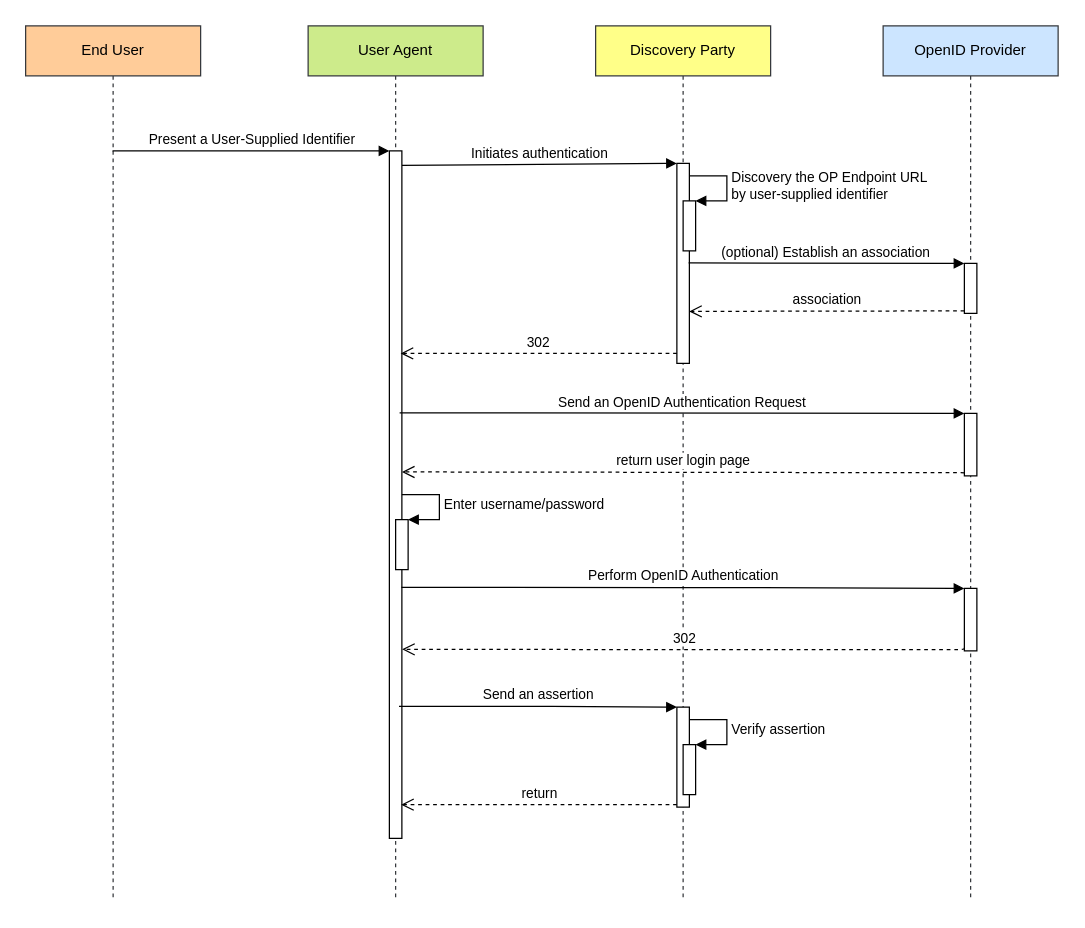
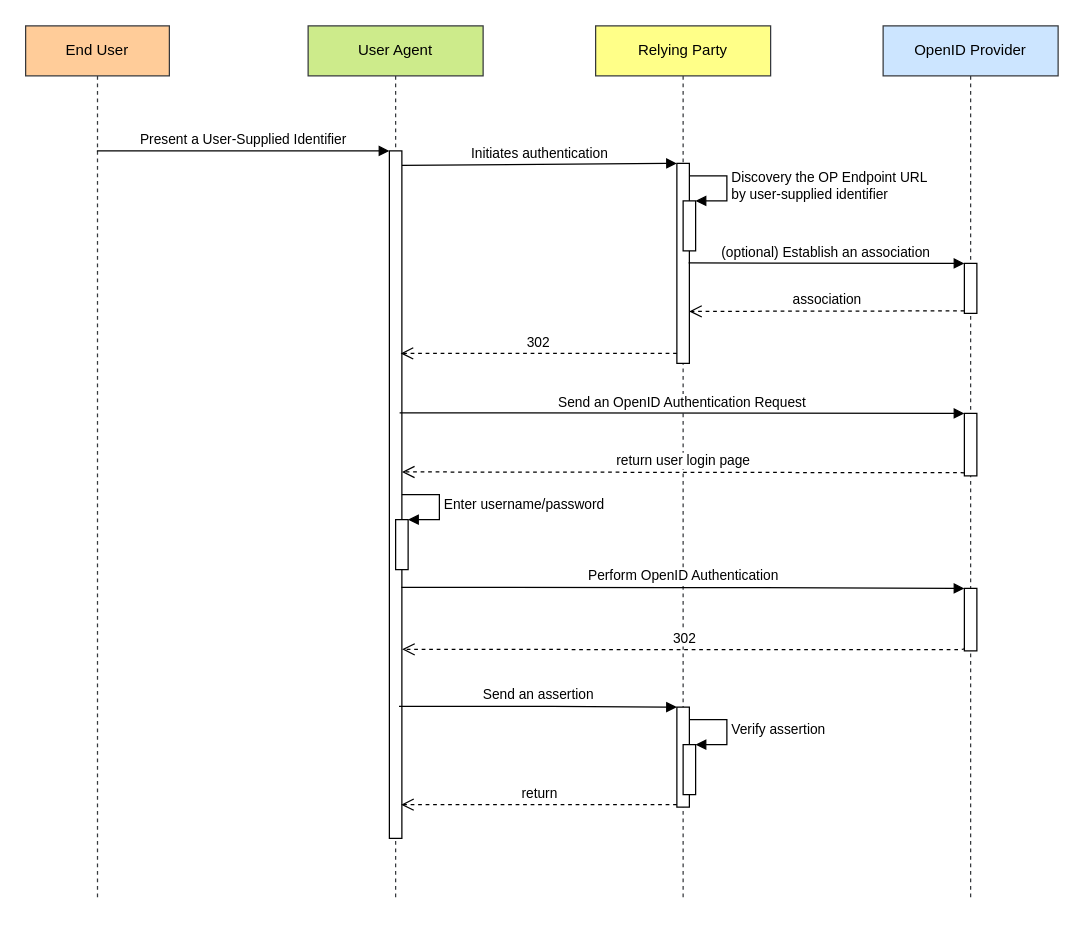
- <mxCell id="11" value="Discovery Party" style="shape=umlLifeline;perimeter=lifelinePerimeter;whiteSpace=wrap;html=1;container=1;collapsible=0;recursiveResize=0;outlineConnect=0;fillColor=#ffff88;strokeColor=#36393d;" vertex="1" parent="1"><mxGeometry x="476" y="20" width="140" height="700" as="geometry" /></mxCell>
+ <mxCell id="11" value="Relying Party" style="shape=umlLifeline;perimeter=lifelinePerimeter;whiteSpace=wrap;html=1;container=1;collapsible=0;recursiveResize=0;outlineConnect=0;fillColor=#ffff88;strokeColor=#36393d;" vertex="1" parent="1"><mxGeometry x="476" y="20" width="140" height="700" as="geometry" /></mxCell>
- <mxCell id="6" value="End User" style="shape=umlLifeline;perimeter=lifelinePerimeter;whiteSpace=wrap;html=1;container=1;collapsible=0;recursiveResize=0;outlineConnect=0;fillColor=#ffcc99;strokeColor=#36393d;" vertex="1" parent="1"><mxGeometry x="20" y="20" width="140" height="700" as="geometry" /></mxCell>
+ <mxCell id="6" value="End User" style="shape=umlLifeline;perimeter=lifelinePerimeter;whiteSpace=wrap;html=1;container=1;collapsible=0;recursiveResize=0;outlineConnect=0;fillColor=#ffcc99;strokeColor=#36393d;" vertex="1" parent="1"><mxGeometry x="20" y="20" width="115" height="700" as="geometry" /></mxCell>
